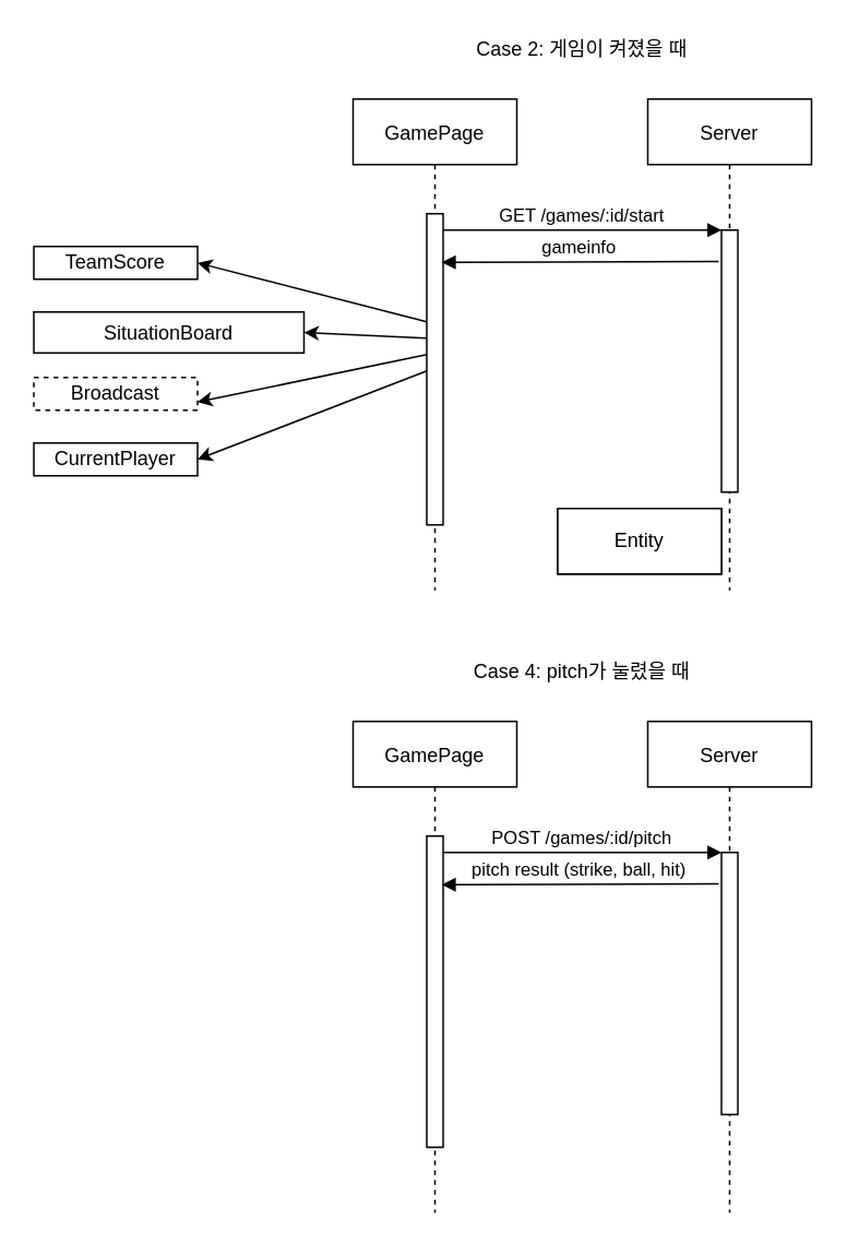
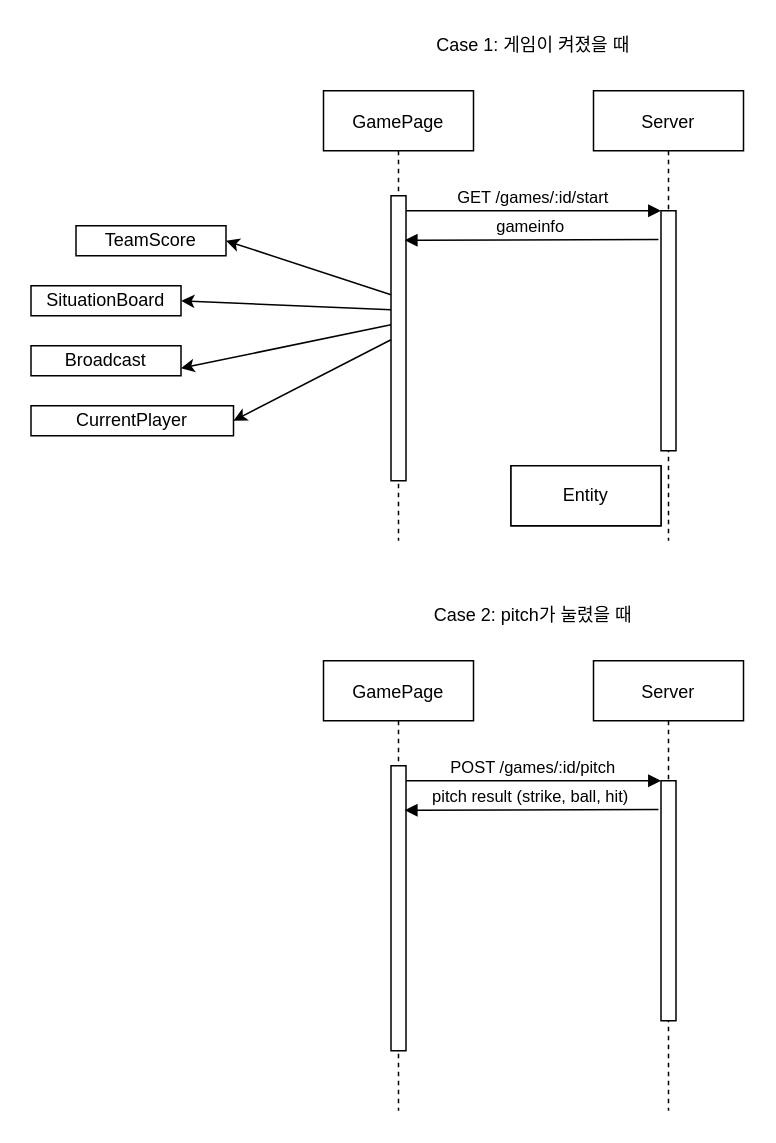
- <mxCell id="8" value="Case 2: 게임이 켜졌을 때" style="text;html=1;strokeColor=none;fillColor=none;align=center;verticalAlign=middle;whiteSpace=wrap;rounded=0;" parent="1" vertex="1"><mxGeometry x="275" y="20" width="160" height="20" as="geometry" /></mxCell>
+ <mxCell id="8" value="Case 1: 게임이 켜졌을 때" style="text;html=1;strokeColor=none;fillColor=none;align=center;verticalAlign=middle;whiteSpace=wrap;rounded=0;" parent="1" vertex="1"><mxGeometry x="275" y="20" width="160" height="20" as="geometry" /></mxCell>
- <mxCell id="18" value="TeamScore" style="whiteSpace=wrap;html=1;align=center;" parent="1" vertex="1"><mxGeometry x="20" y="150" width="100" height="20" as="geometry" /></mxCell>
+ <mxCell id="18" value="TeamScore" style="whiteSpace=wrap;html=1;align=center;" parent="1" vertex="1"><mxGeometry x="50" y="150" width="100" height="20" as="geometry" /></mxCell>
- <mxCell id="19" value="SituationBoard" style="whiteSpace=wrap;html=1;align=center;" parent="1" vertex="1"><mxGeometry x="20" y="190" width="165" height="25" as="geometry" /></mxCell>
+ <mxCell id="19" value="SituationBoard" style="whiteSpace=wrap;html=1;align=center;" parent="1" vertex="1"><mxGeometry x="20" y="190" width="100" height="20" as="geometry" /></mxCell>
- <mxCell id="20" value="Broadcast" style="whiteSpace=wrap;html=1;align=center;dashed=1;" parent="1" vertex="1"><mxGeometry x="20" y="230" width="100" height="20" as="geometry" /></mxCell>
+ <mxCell id="20" value="Broadcast" style="whiteSpace=wrap;html=1;align=center;" parent="1" vertex="1"><mxGeometry x="20" y="230" width="100" height="20" as="geometry" /></mxCell>
- <mxCell id="21" value="CurrentPlayer" style="whiteSpace=wrap;html=1;align=center;" parent="1" vertex="1"><mxGeometry x="20" y="270" width="100" height="20" as="geometry" /></mxCell>
+ <mxCell id="21" value="CurrentPlayer" style="whiteSpace=wrap;html=1;align=center;" parent="1" vertex="1"><mxGeometry x="20" y="270" width="135" height="20" as="geometry" /></mxCell>
- <mxCell id="15" value="Case 4: pitch가 눌렸을 때" style="text;html=1;strokeColor=none;fillColor=none;align=center;verticalAlign=middle;whiteSpace=wrap;rounded=0;" parent="1" vertex="1"><mxGeometry x="275" y="400" width="160" height="20" as="geometry" /></mxCell>
+ <mxCell id="15" value="Case 2: pitch가 눌렸을 때" style="text;html=1;strokeColor=none;fillColor=none;align=center;verticalAlign=middle;whiteSpace=wrap;rounded=0;" parent="1" vertex="1"><mxGeometry x="275" y="400" width="160" height="20" as="geometry" /></mxCell>
